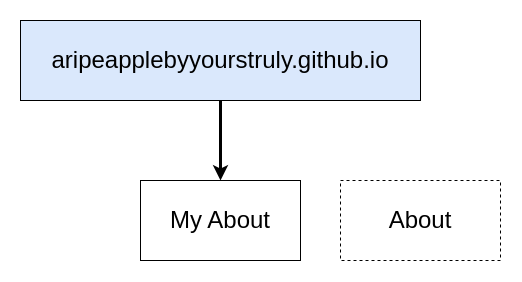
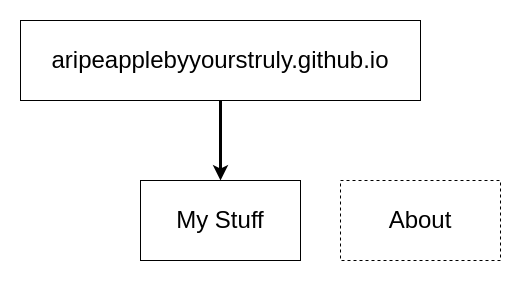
- <mxCell id="2" value="aripeapplebyyourstruly.github.io" style="rounded=0;whiteSpace=wrap;html=1;fontSize=24;fillColor=#dae8fc;" parent="1" vertex="1"><mxGeometry x="20" y="20" width="400" height="80" as="geometry" /></mxCell>
+ <mxCell id="2" value="aripeapplebyyourstruly.github.io" style="rounded=0;whiteSpace=wrap;html=1;fontSize=24;" parent="1" vertex="1"><mxGeometry x="20" y="20" width="400" height="80" as="geometry" /></mxCell>
- <mxCell id="3" value="My About" style="rounded=0;whiteSpace=wrap;html=1;fontSize=24;" parent="1" vertex="1"><mxGeometry x="140" y="180" width="160" height="80" as="geometry" /></mxCell>
+ <mxCell id="3" value="My Stuff" style="rounded=0;whiteSpace=wrap;html=1;fontSize=24;" parent="1" vertex="1"><mxGeometry x="140" y="180" width="160" height="80" as="geometry" /></mxCell>
